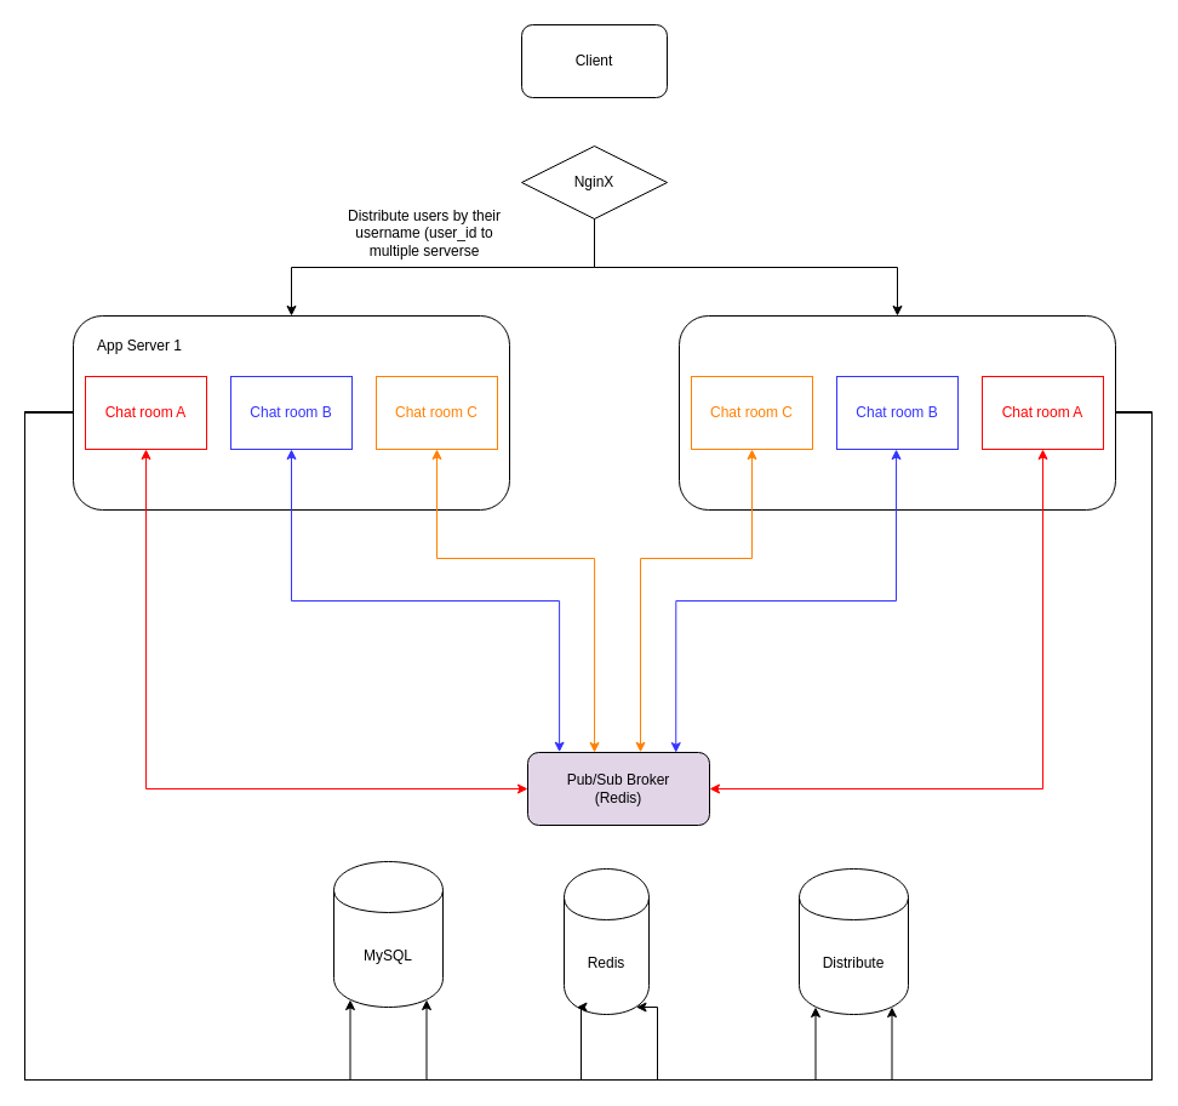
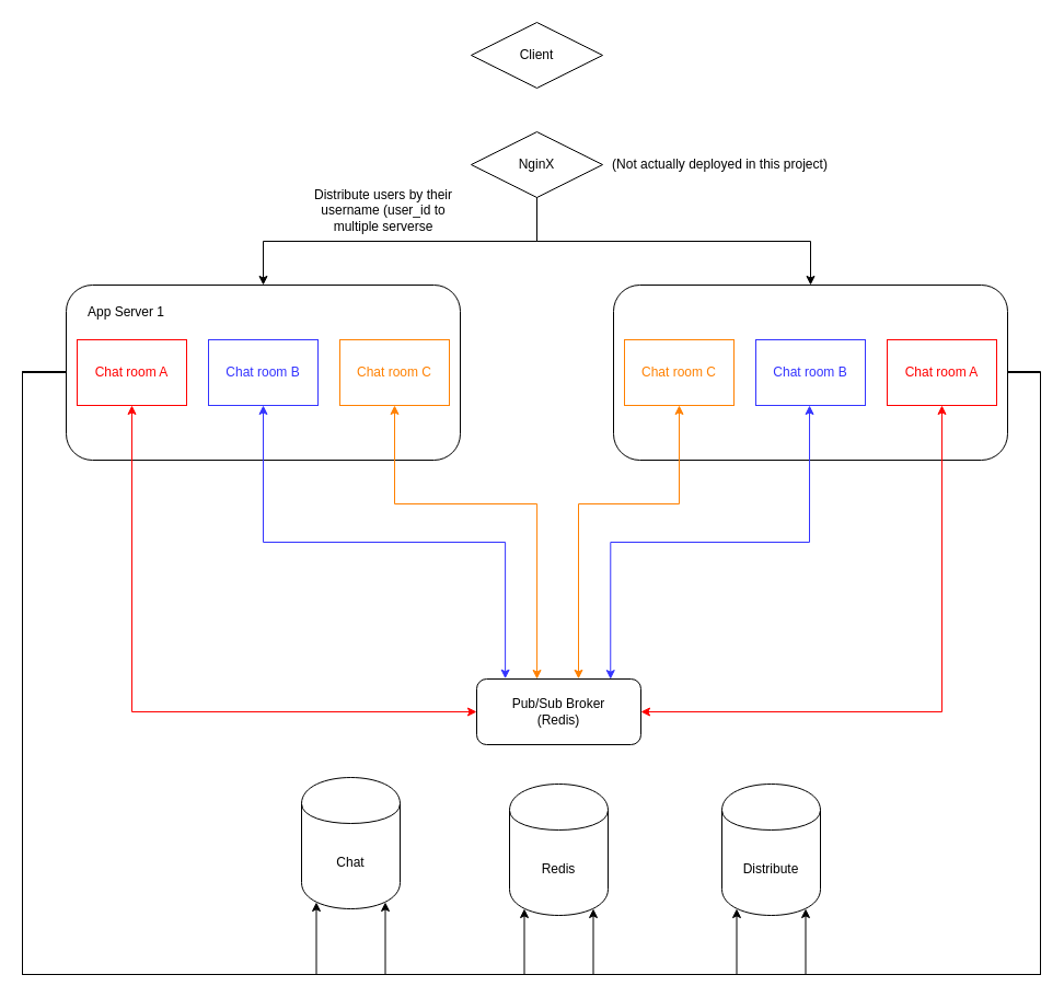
- <mxCell id="3" value="Client" style="rounded=1;whiteSpace=wrap;html=1;" vertex="1" parent="2"><mxGeometry x="410" width="120" height="60" as="geometry" /></mxCell>
+ <mxCell id="3" value="Client" style="rhombus;whiteSpace=wrap;html=1;" vertex="1" parent="2"><mxGeometry x="410" width="120" height="60" as="geometry" /></mxCell>
+ <mxCell id="34" value="(Not actually deployed in this project)" style="text;html=1;strokeColor=none;fillColor=none;align=center;verticalAlign=middle;whiteSpace=wrap;rounded=0;" vertex="1" parent="2"><mxGeometry x="535" y="120" width="205" height="20" as="geometry" /></mxCell>
- <mxCell id="23" value="Pub/Sub Broker&lt;br&gt;(Redis)" style="rounded=1;whiteSpace=wrap;html=1;fillColor=#e1d5e7;" vertex="1" parent="2"><mxGeometry x="415" y="600" width="150" height="60" as="geometry" /></mxCell>
+ <mxCell id="23" value="Pub/Sub Broker&lt;br&gt;(Redis)" style="rounded=1;whiteSpace=wrap;html=1;" vertex="1" parent="2"><mxGeometry x="415" y="600" width="150" height="60" as="geometry" /></mxCell>
- <mxCell id="19" value="Redis" style="shape=cylinder;whiteSpace=wrap;html=1;boundedLbl=1;backgroundOutline=1;" vertex="1" parent="2"><mxGeometry x="445" y="696" width="70" height="120" as="geometry" /></mxCell>
+ <mxCell id="19" value="Redis" style="shape=cylinder;whiteSpace=wrap;html=1;boundedLbl=1;backgroundOutline=1;" vertex="1" parent="2"><mxGeometry x="445" y="696" width="90" height="120" as="geometry" /></mxCell>
- <mxCell id="18" value="MySQL" style="shape=cylinder;whiteSpace=wrap;html=1;boundedLbl=1;backgroundOutline=1;" vertex="1" parent="2"><mxGeometry x="255" y="690" width="90" height="120" as="geometry" /></mxCell>
+ <mxCell id="18" value="Chat" style="shape=cylinder;whiteSpace=wrap;html=1;boundedLbl=1;backgroundOutline=1;" vertex="1" parent="2"><mxGeometry x="255" y="690" width="90" height="120" as="geometry" /></mxCell>
